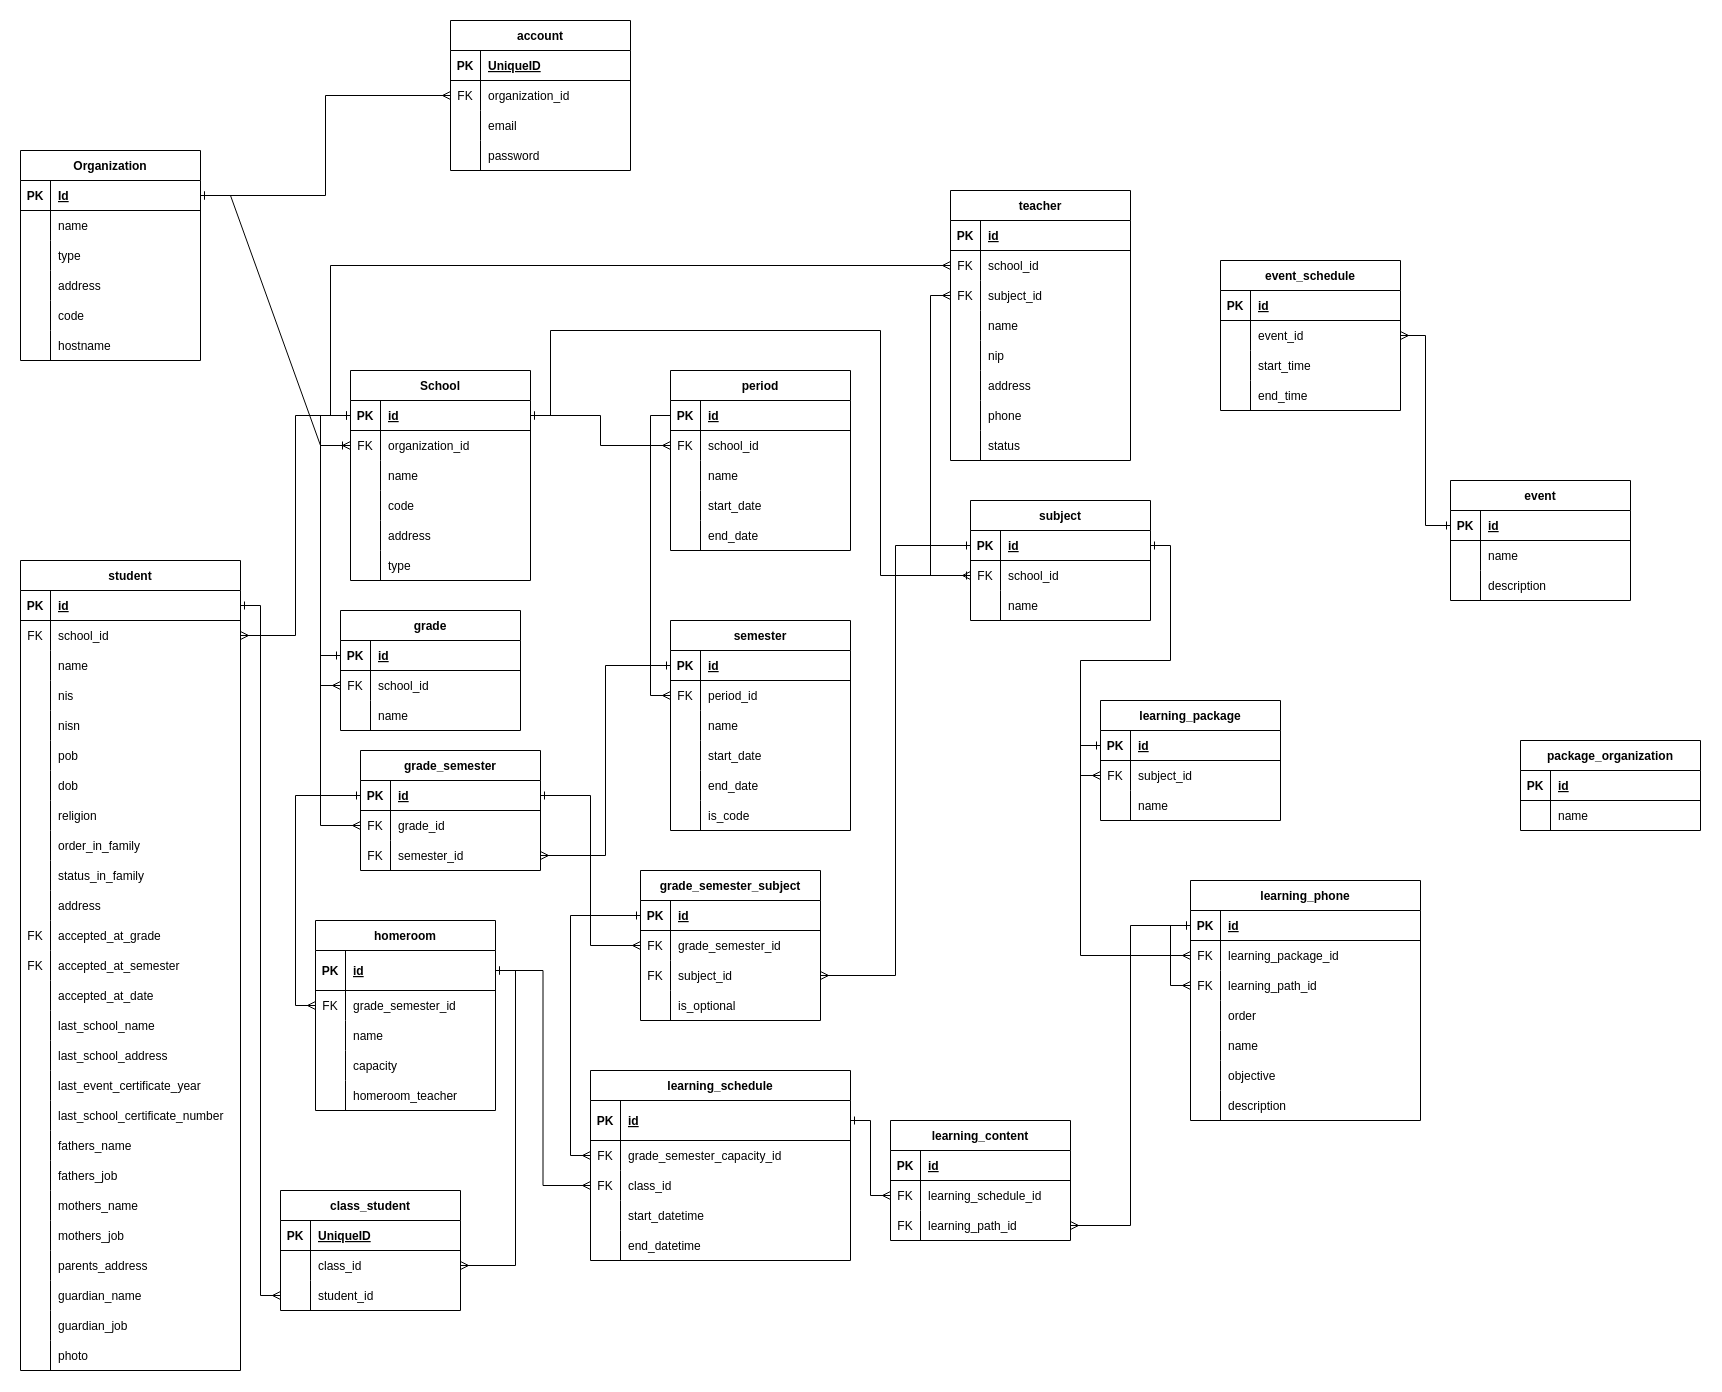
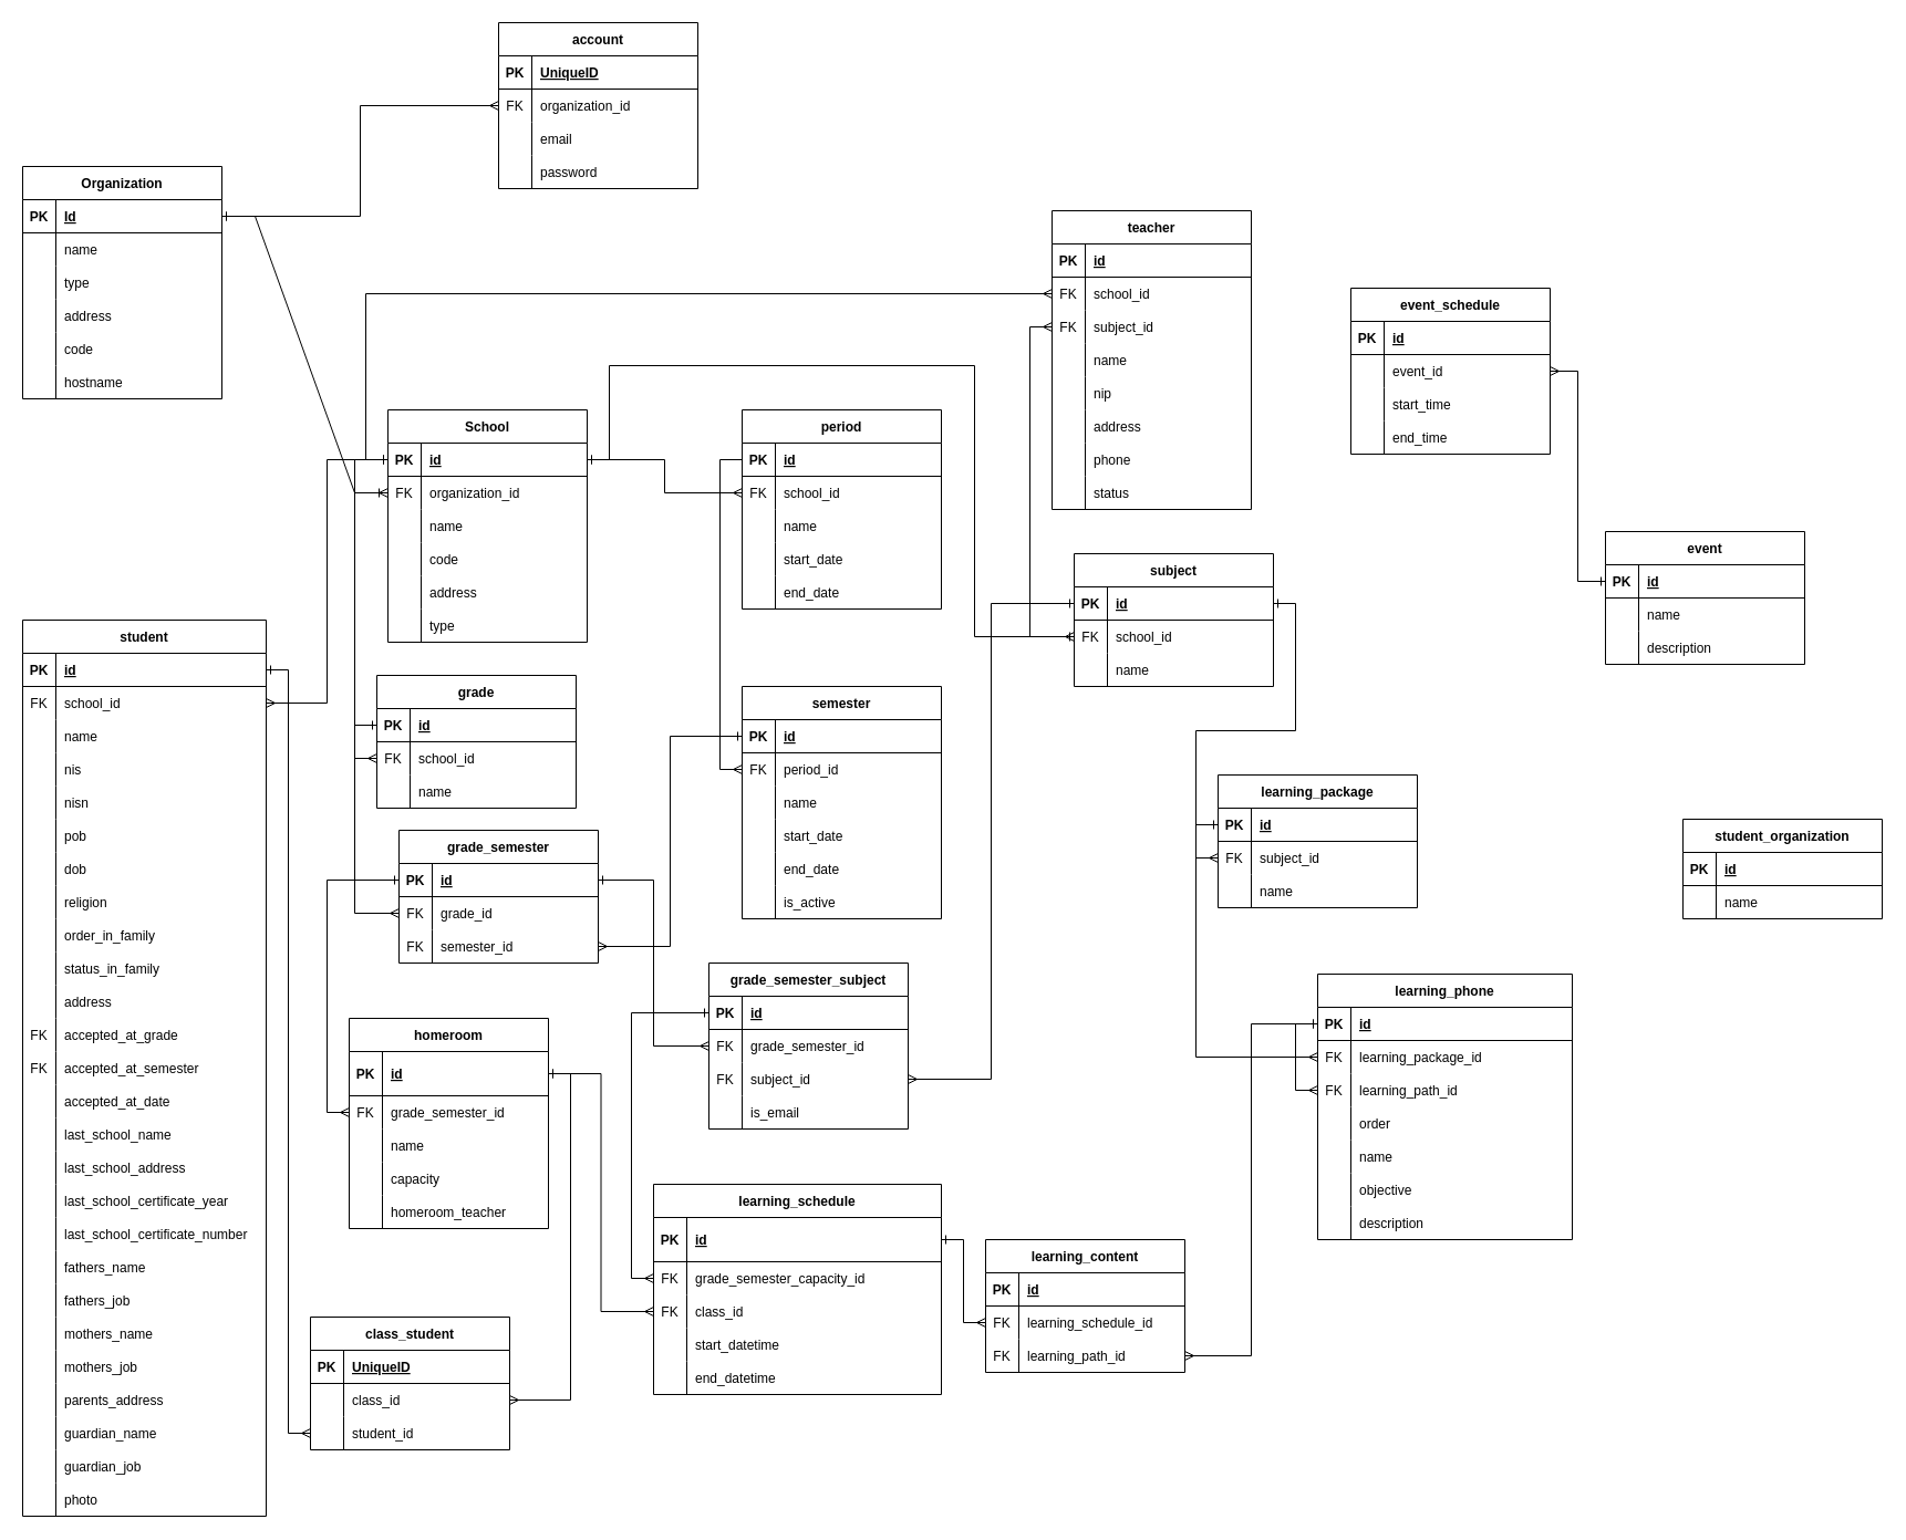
- <mxCell id="342" value="package_organization" style="shape=table;startSize=30;container=1;collapsible=1;childLayout=tableLayout;fixedRows=1;rowLines=0;fontStyle=1;align=center;resizeLast=1;" parent="1" vertex="1"><mxGeometry x="1520" y="740" width="180" height="90" as="geometry" /></mxCell>
+ <mxCell id="342" value="student_organization" style="shape=table;startSize=30;container=1;collapsible=1;childLayout=tableLayout;fixedRows=1;rowLines=0;fontStyle=1;align=center;resizeLast=1;" parent="1" vertex="1"><mxGeometry x="1520" y="740" width="180" height="90" as="geometry" /></mxCell>
- <mxCell id="76" value="is_code" style="shape=partialRectangle;connectable=0;fillColor=none;top=0;left=0;bottom=0;right=0;align=left;spacingLeft=6;overflow=hidden;labelBackgroundColor=none;rounded=0;" parent="74" vertex="1"><mxGeometry x="30" width="150" height="30" as="geometry"><mxRectangle width="150" height="30" as="alternateBounds" /></mxGeometry></mxCell>
+ <mxCell id="76" value="is_active" style="shape=partialRectangle;connectable=0;fillColor=none;top=0;left=0;bottom=0;right=0;align=left;spacingLeft=6;overflow=hidden;labelBackgroundColor=none;rounded=0;" parent="74" vertex="1"><mxGeometry x="30" width="150" height="30" as="geometry"><mxRectangle width="150" height="30" as="alternateBounds" /></mxGeometry></mxCell>
- <mxCell id="283" value="is_optional" style="shape=partialRectangle;connectable=0;fillColor=none;top=0;left=0;bottom=0;right=0;align=left;spacingLeft=6;overflow=hidden;labelBackgroundColor=none;rounded=0;" parent="281" vertex="1"><mxGeometry x="30" width="150" height="30" as="geometry"><mxRectangle width="150" height="30" as="alternateBounds" /></mxGeometry></mxCell>
+ <mxCell id="283" value="is_email" style="shape=partialRectangle;connectable=0;fillColor=none;top=0;left=0;bottom=0;right=0;align=left;spacingLeft=6;overflow=hidden;labelBackgroundColor=none;rounded=0;" parent="281" vertex="1"><mxGeometry x="30" width="150" height="30" as="geometry"><mxRectangle width="150" height="30" as="alternateBounds" /></mxGeometry></mxCell>
- <mxCell id="157" value="last_event_certificate_year" style="shape=partialRectangle;connectable=0;fillColor=none;top=0;left=0;bottom=0;right=0;align=left;spacingLeft=6;overflow=hidden;labelBackgroundColor=none;rounded=0;" parent="155" vertex="1"><mxGeometry x="30" width="190" height="30" as="geometry"><mxRectangle width="190" height="30" as="alternateBounds" /></mxGeometry></mxCell>
+ <mxCell id="157" value="last_school_certificate_year" style="shape=partialRectangle;connectable=0;fillColor=none;top=0;left=0;bottom=0;right=0;align=left;spacingLeft=6;overflow=hidden;labelBackgroundColor=none;rounded=0;" parent="155" vertex="1"><mxGeometry x="30" width="190" height="30" as="geometry"><mxRectangle width="190" height="30" as="alternateBounds" /></mxGeometry></mxCell>
